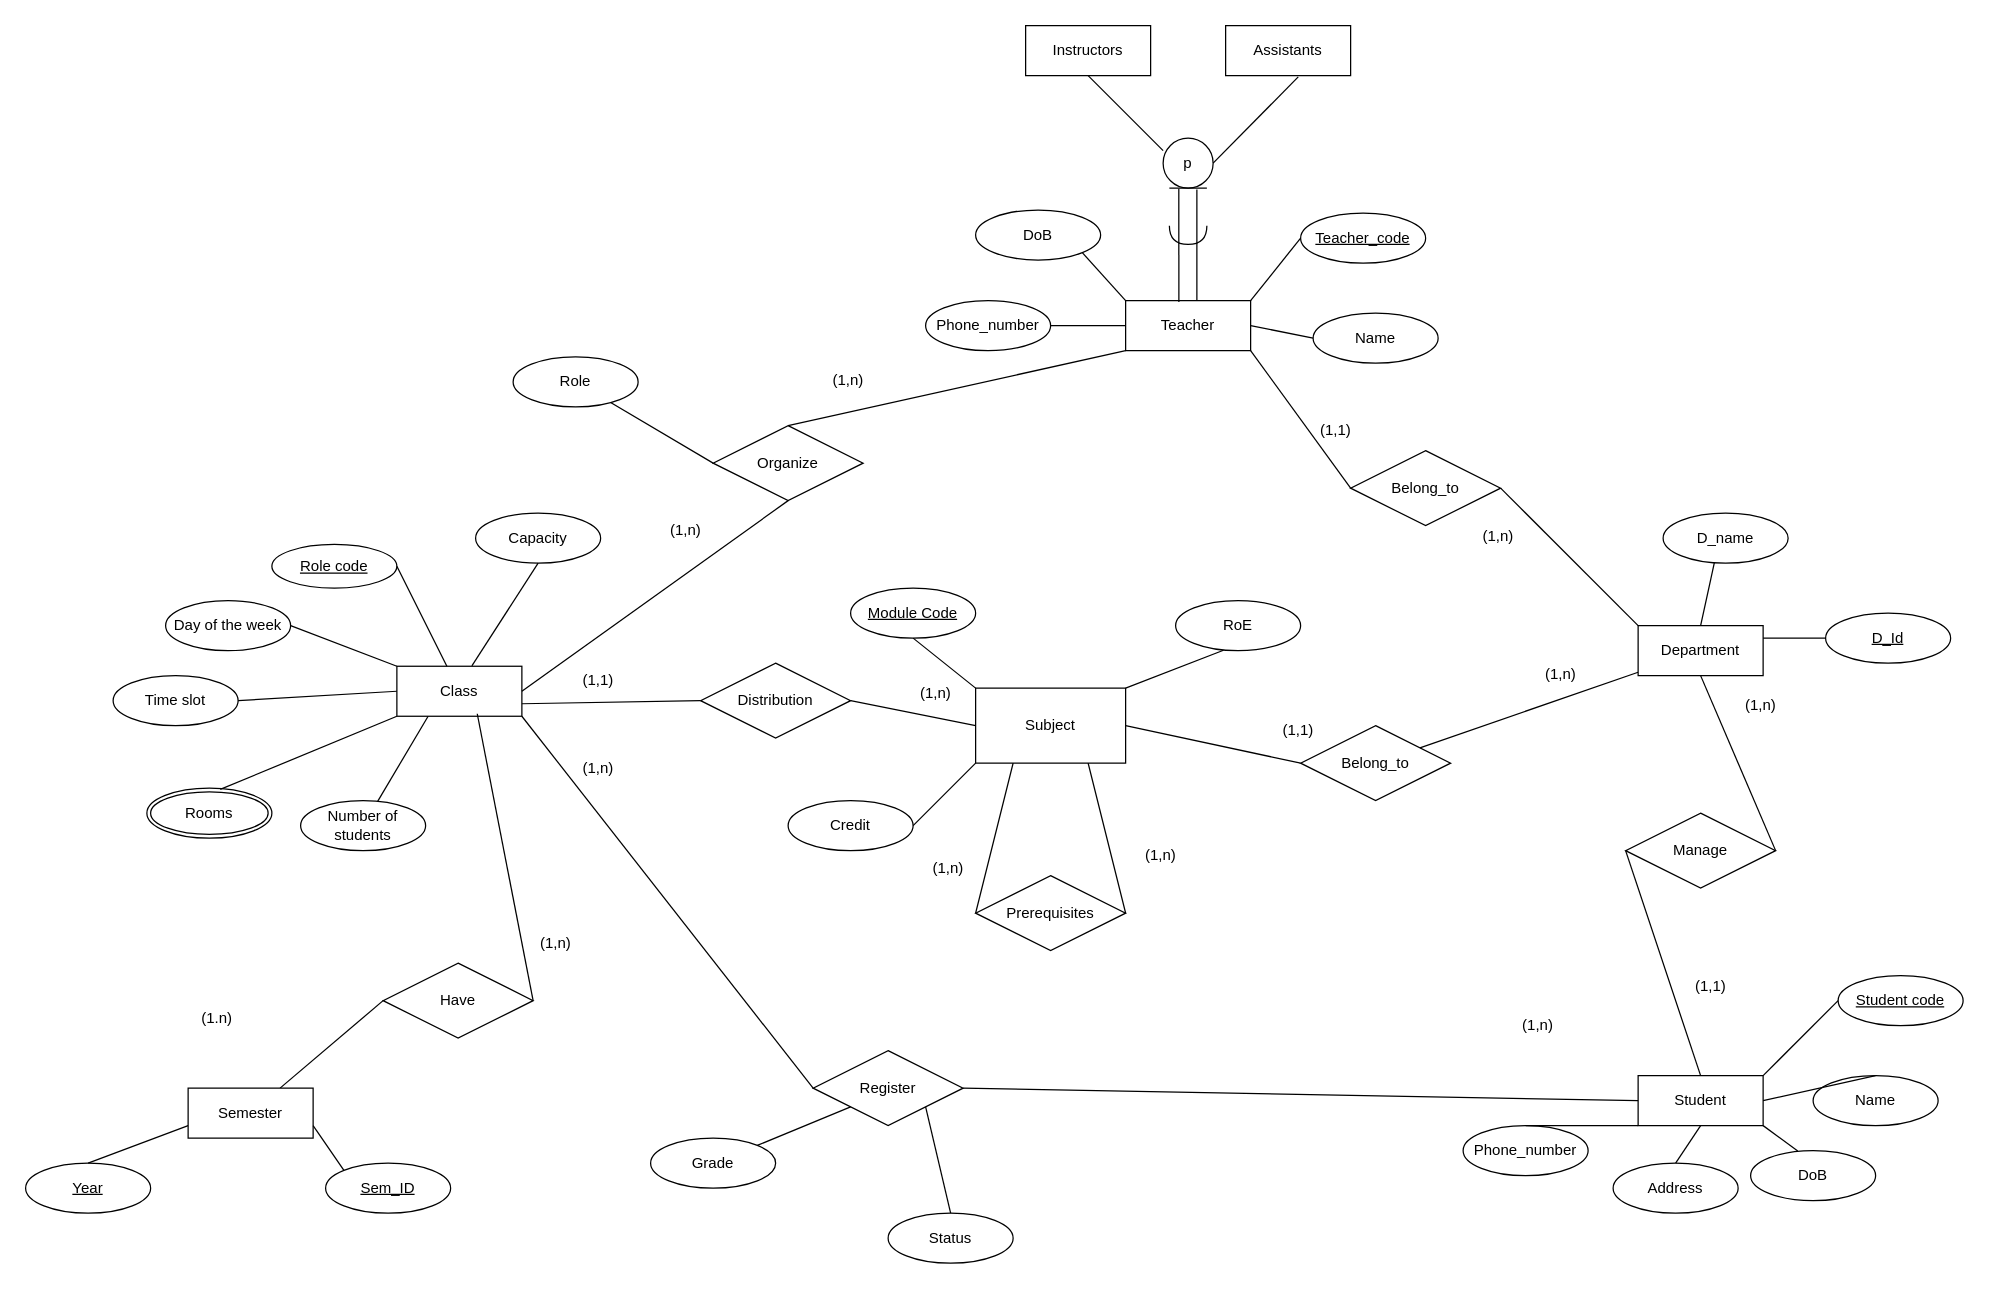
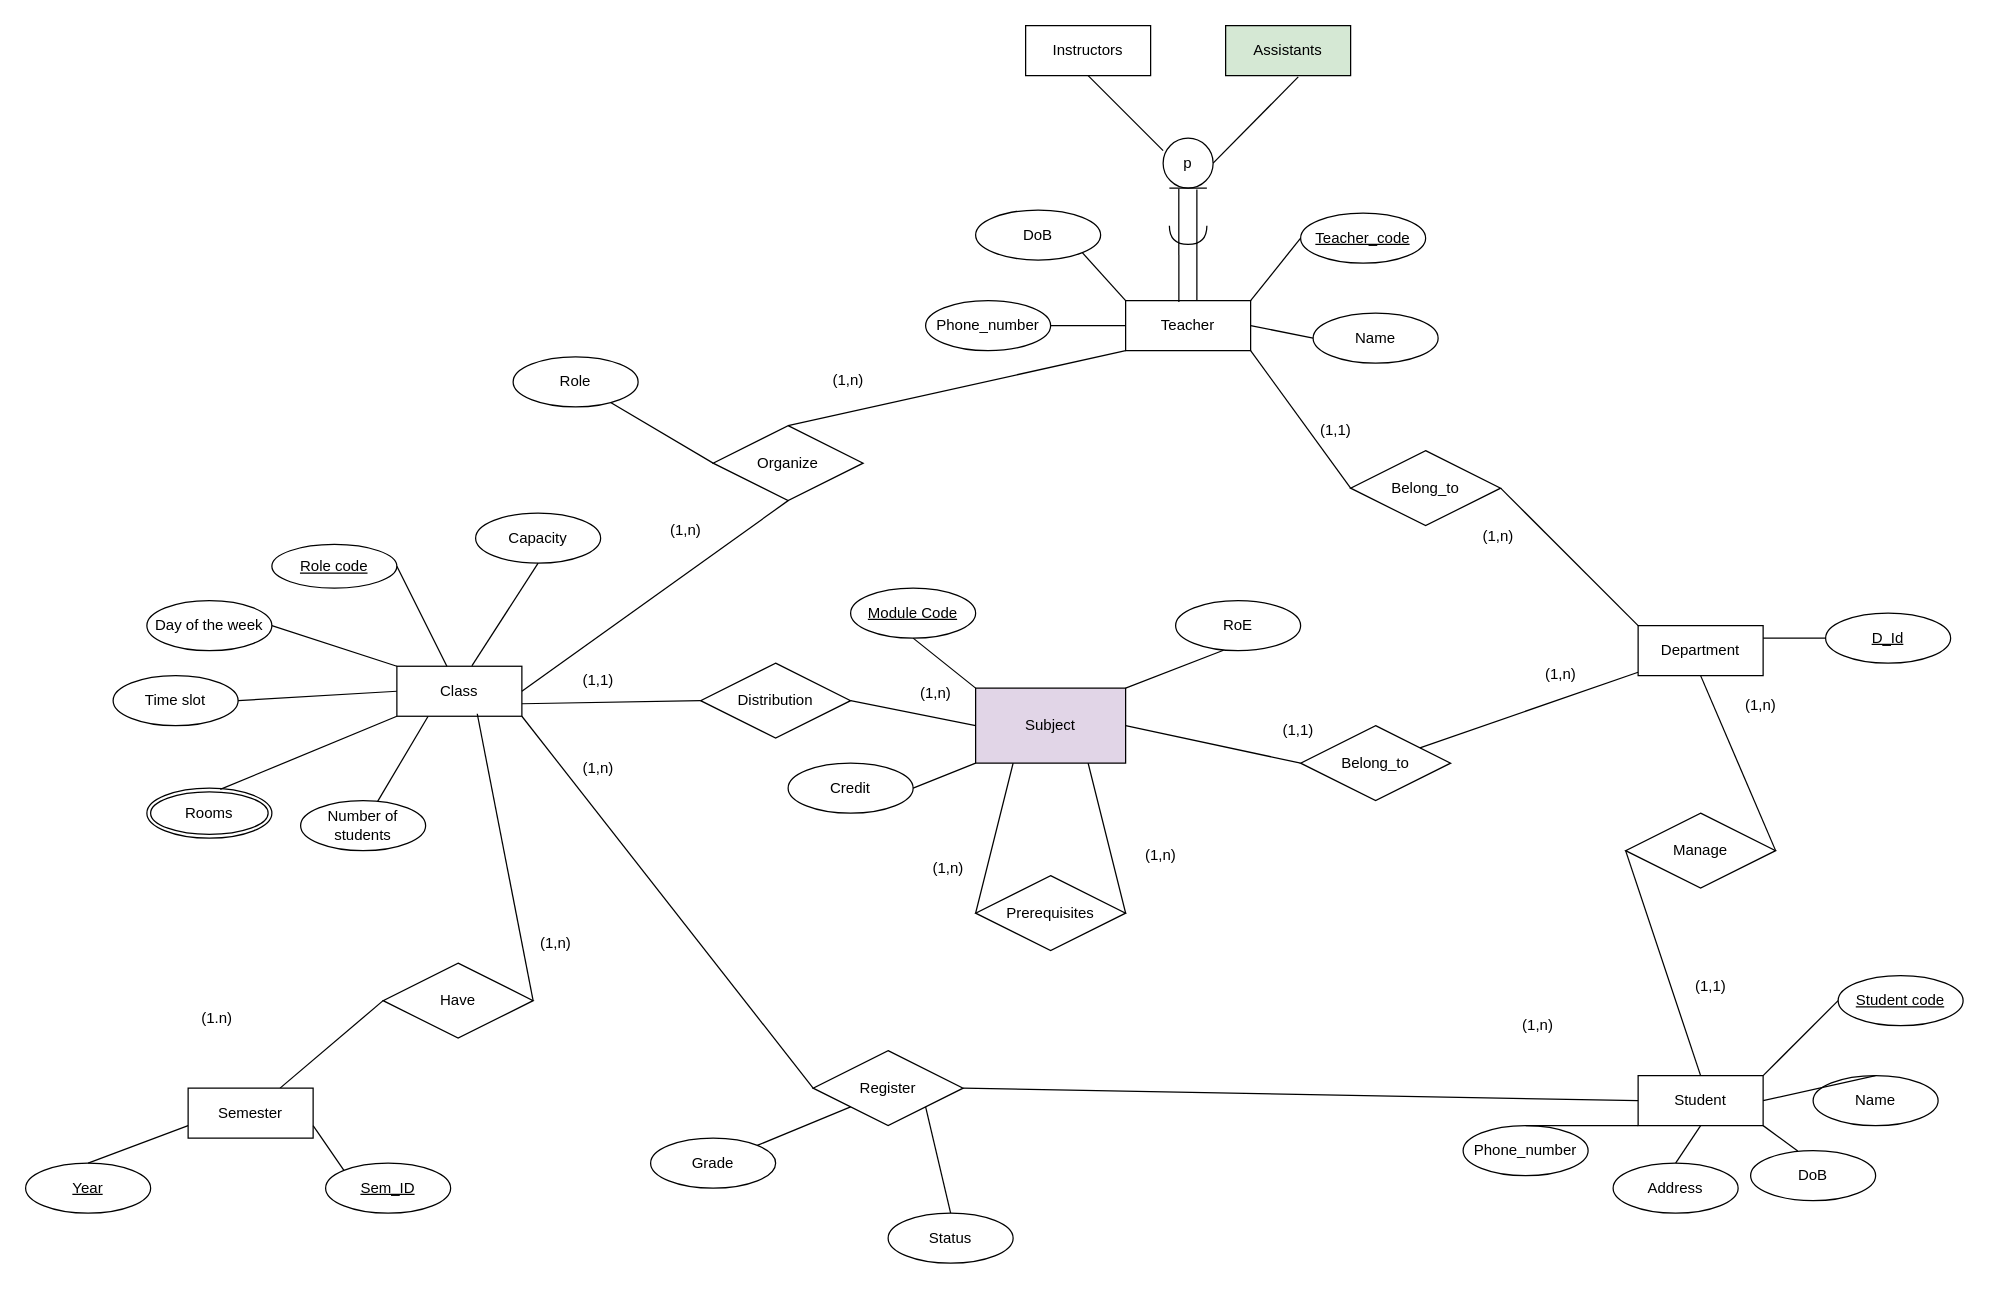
- <mxCell id="68" value="Assistants" style="whiteSpace=wrap;html=1;align=center;" parent="1" vertex="1"><mxGeometry x="980" y="20" width="100" height="40" as="geometry" /></mxCell>
+ <mxCell id="68" value="Assistants" style="whiteSpace=wrap;html=1;align=center;fillColor=#d5e8d4;" parent="1" vertex="1"><mxGeometry x="980" y="20" width="100" height="40" as="geometry" /></mxCell>
- <mxCell id="36" value="D_name" style="ellipse;whiteSpace=wrap;html=1;align=center;" parent="1" vertex="1"><mxGeometry x="1330" y="410" width="100" height="40" as="geometry" /></mxCell>
- <mxCell id="37" value="" style="endArrow=none;html=1;rounded=0;entryX=0.41;entryY=0.992;entryDx=0;entryDy=0;entryPerimeter=0;exitX=0.5;exitY=0;exitDx=0;exitDy=0;" parent="1" source="8" target="36" edge="1"><mxGeometry relative="1" as="geometry"><mxPoint x="1120" y="710" as="sourcePoint" /><mxPoint x="1280" y="710" as="targetPoint" /></mxGeometry></mxCell>
- <mxCell id="41" value="Day of the week" style="ellipse;whiteSpace=wrap;html=1;align=center;" parent="1" vertex="1"><mxGeometry x="132" y="480" width="100" height="40" as="geometry" /></mxCell>
+ <mxCell id="41" value="Day of the week" style="ellipse;whiteSpace=wrap;html=1;align=center;" parent="1" vertex="1"><mxGeometry x="117" y="480" width="100" height="40" as="geometry" /></mxCell>
- <mxCell id="2" value="Subject" style="rounded=0;whiteSpace=wrap;html=1;" parent="1" vertex="1"><mxGeometry y="550" width="120" height="60" as="geometry" x="780" /></mxCell>
+ <mxCell id="2" value="Subject" style="rounded=0;whiteSpace=wrap;html=1;fillColor=#e1d5e7;" parent="1" vertex="1"><mxGeometry y="550" width="120" height="60" as="geometry" x="780" /></mxCell>
- <mxCell id="19" value="Credit" style="ellipse;whiteSpace=wrap;html=1;align=center;" parent="1" vertex="1"><mxGeometry x="630" y="640" width="100" height="40" as="geometry" /></mxCell>
+ <mxCell id="19" value="Credit" style="ellipse;whiteSpace=wrap;html=1;align=center;" parent="1" vertex="1"><mxGeometry x="630" y="610" width="100" height="40" as="geometry" /></mxCell>
